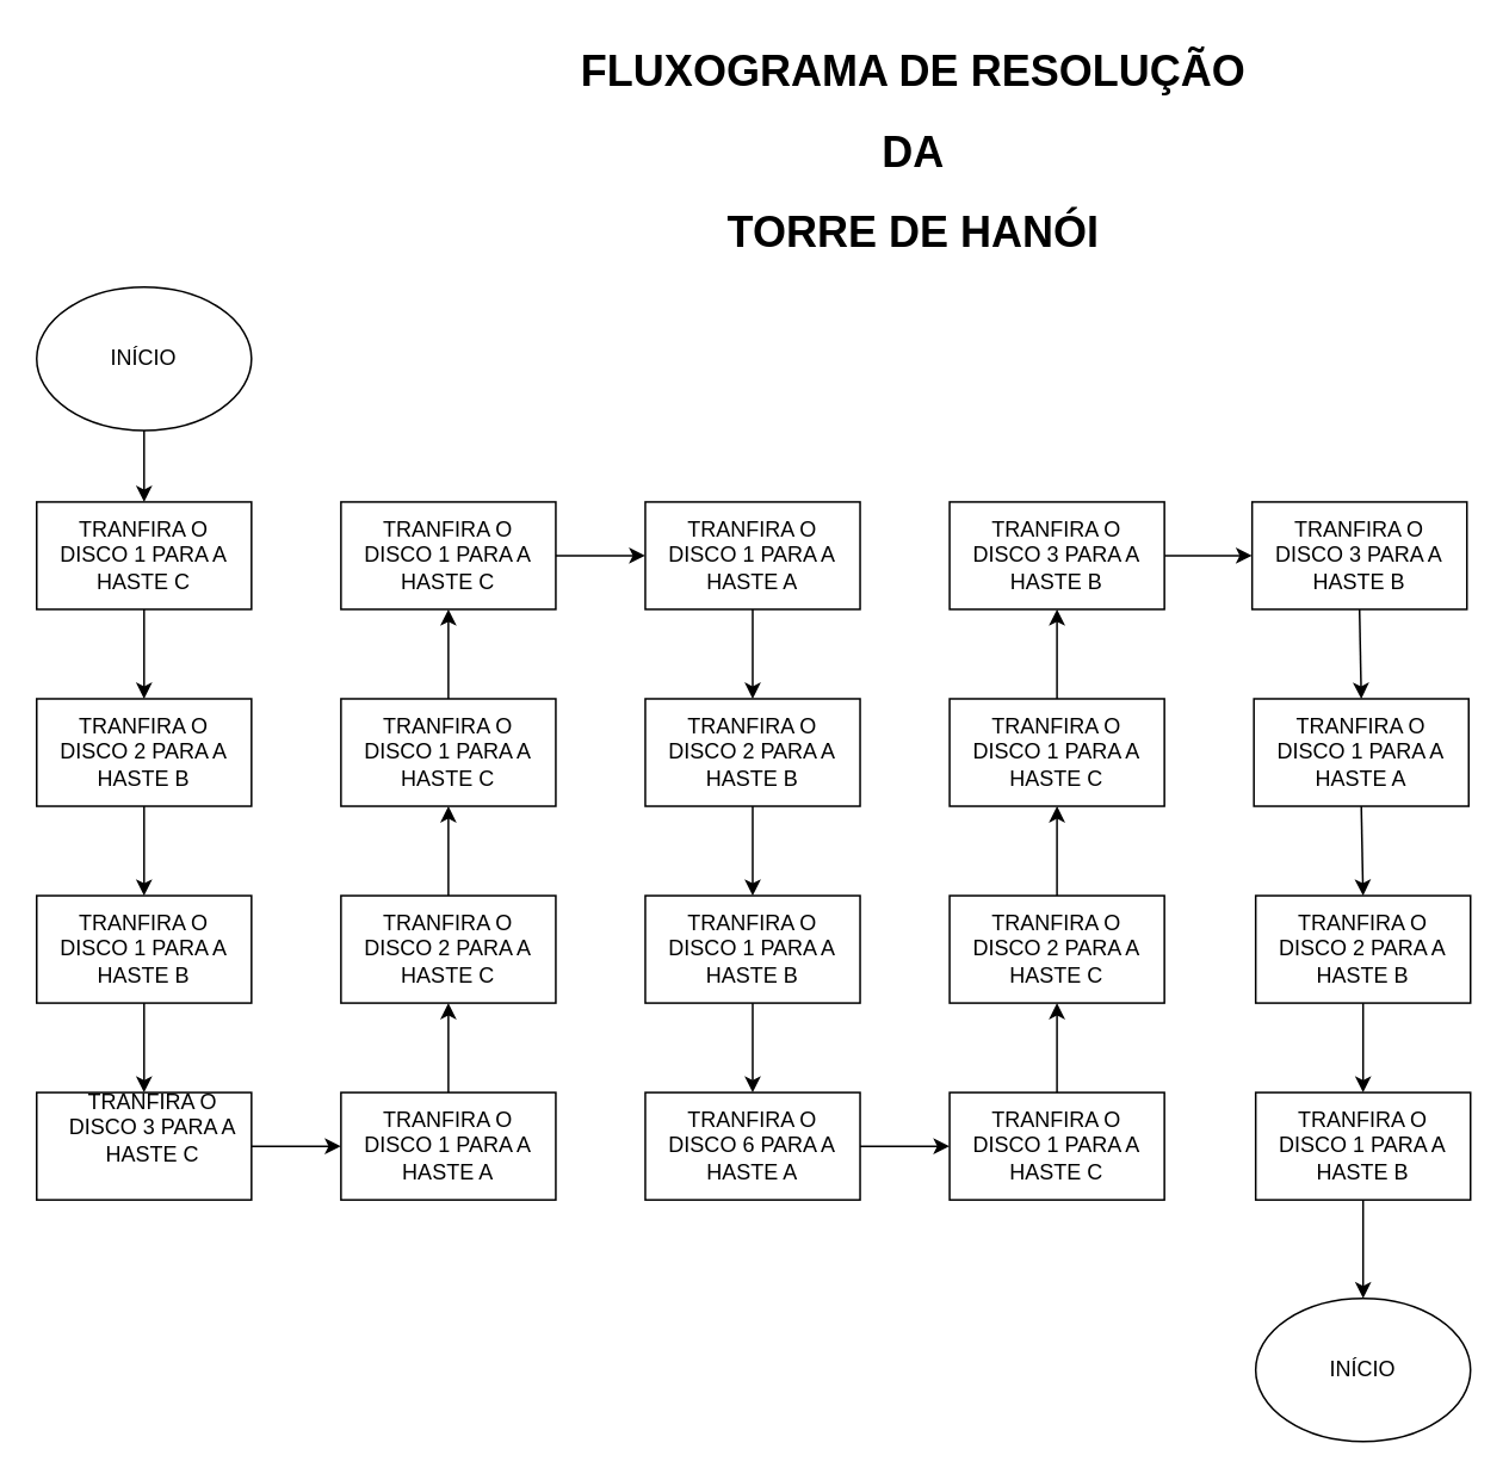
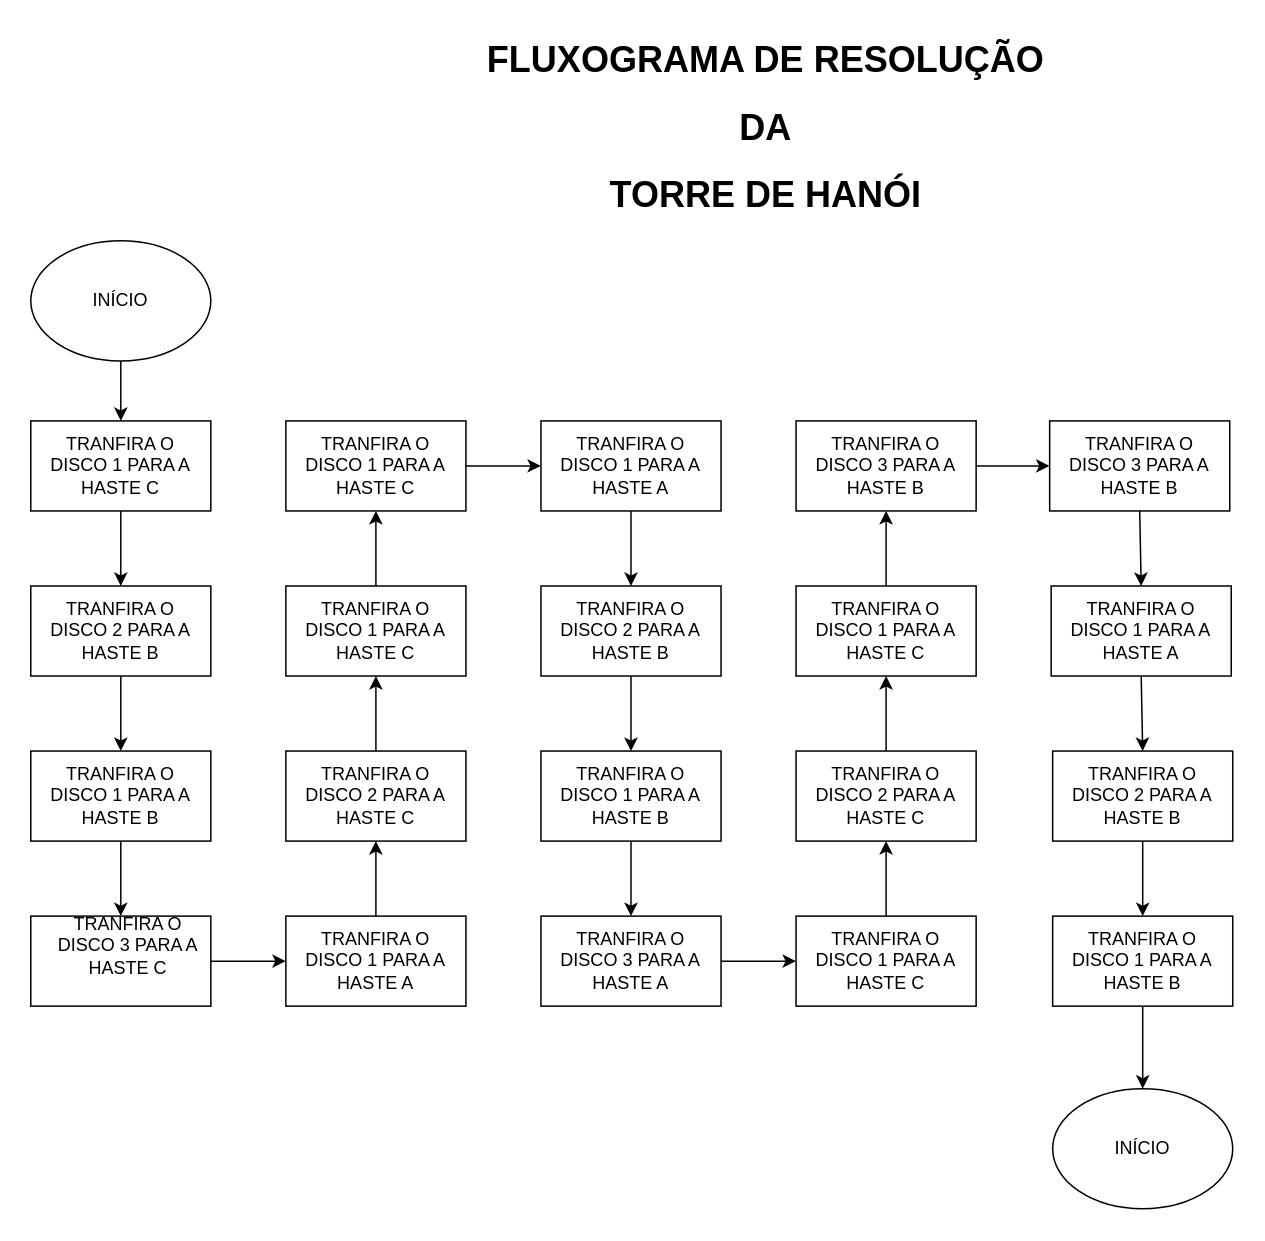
- <mxCell id="40" value="TRANFIRA O DISCO 6 PARA A HASTE A" style="text;html=1;strokeColor=none;fillColor=none;align=center;verticalAlign=middle;whiteSpace=wrap;rounded=0;" vertex="1" parent="1"><mxGeometry x="370" y="625" width="100" height="30" as="geometry" /></mxCell>
+ <mxCell id="40" value="TRANFIRA O DISCO 3 PARA A HASTE A" style="text;html=1;strokeColor=none;fillColor=none;align=center;verticalAlign=middle;whiteSpace=wrap;rounded=0;" vertex="1" parent="1"><mxGeometry x="370" y="625" width="100" height="30" as="geometry" /></mxCell>
